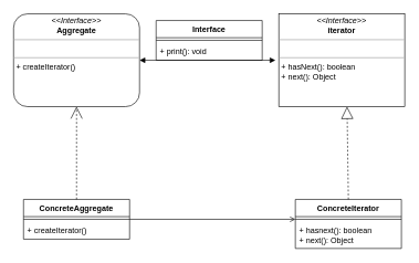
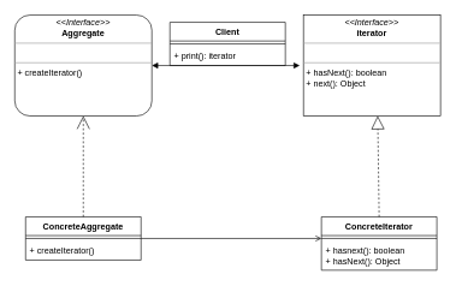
- <mxCell id="14" value="Interface" style="swimlane;fontStyle=1;align=center;verticalAlign=top;childLayout=stackLayout;horizontal=1;startSize=26;horizontalStack=0;resizeParent=1;resizeParentMax=0;resizeLast=0;collapsible=1;marginBottom=0;" vertex="1" parent="1"><mxGeometry x="235" y="30" width="160" height="60" as="geometry" /></mxCell>
+ <mxCell id="14" value="Client" style="swimlane;fontStyle=1;align=center;verticalAlign=top;childLayout=stackLayout;horizontal=1;startSize=26;horizontalStack=0;resizeParent=1;resizeParentMax=0;resizeLast=0;collapsible=1;marginBottom=0;" vertex="1" parent="1"><mxGeometry x="235" y="30" width="160" height="60" as="geometry" /></mxCell>
- <mxCell id="16" value="+ print(): void" style="text;strokeColor=none;fillColor=none;align=left;verticalAlign=top;spacingLeft=4;spacingRight=4;overflow=hidden;rotatable=0;points=[[0,0.5],[1,0.5]];portConstraint=eastwest;" vertex="1" parent="14"><mxGeometry y="34" width="160" height="26" as="geometry" /></mxCell>
+ <mxCell id="16" value="+ print(): iterator" style="text;strokeColor=none;fillColor=none;align=left;verticalAlign=top;spacingLeft=4;spacingRight=4;overflow=hidden;rotatable=0;points=[[0,0.5],[1,0.5]];portConstraint=eastwest;" vertex="1" parent="14"><mxGeometry y="34" width="160" height="26" as="geometry" /></mxCell>
- <mxCell id="8" value="+ hasnext(): boolean&#10;+ next(): Object" style="text;strokeColor=none;fillColor=none;align=left;verticalAlign=top;spacingLeft=4;spacingRight=4;overflow=hidden;rotatable=0;points=[[0,0.5],[1,0.5]];portConstraint=eastwest;" vertex="1" parent="6"><mxGeometry y="34" width="160" height="40" as="geometry" /></mxCell>
+ <mxCell id="8" value="+ hasnext(): boolean&#10;+ hasNext(): Object" style="text;strokeColor=none;fillColor=none;align=left;verticalAlign=top;spacingLeft=4;spacingRight=4;overflow=hidden;rotatable=0;points=[[0,0.5],[1,0.5]];portConstraint=eastwest;" vertex="1" parent="6"><mxGeometry y="34" width="160" height="40" as="geometry" /></mxCell>
